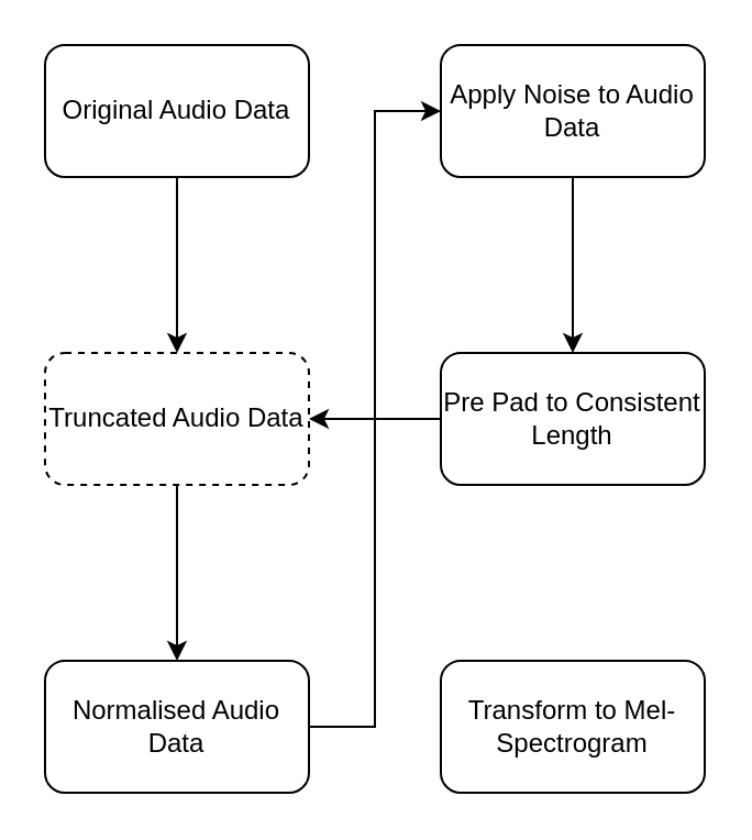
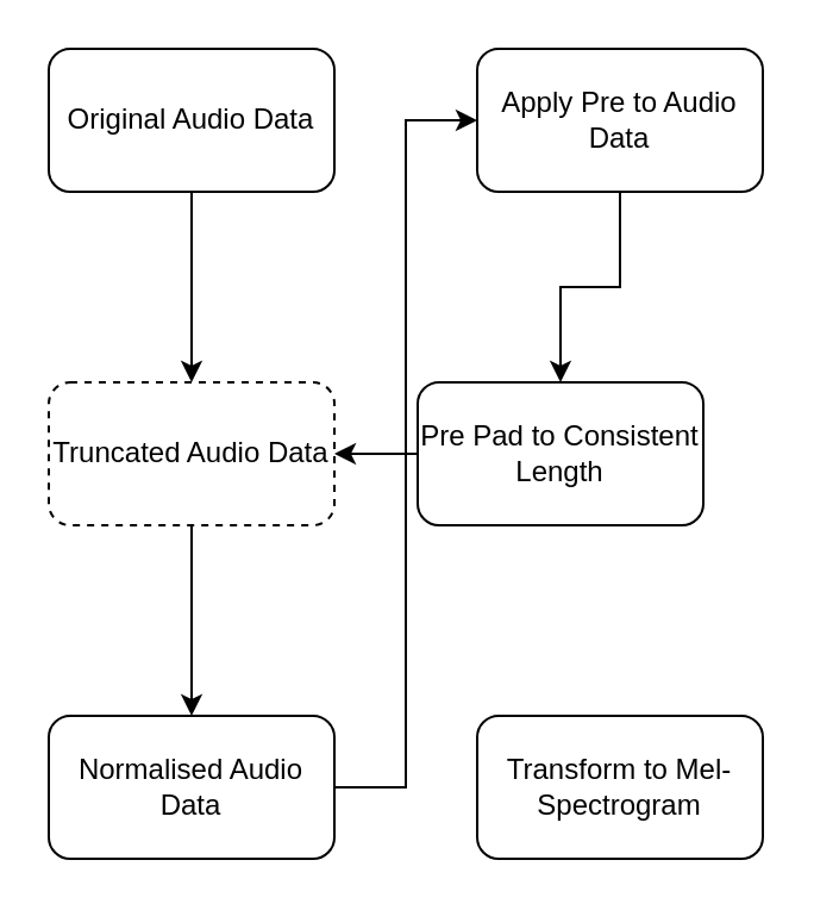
- <mxCell id="9" value="Apply Noise to Audio Data" style="whiteSpace=wrap;html=1;rounded=1;" vertex="1" parent="1"><mxGeometry x="200" y="20" width="120" height="60" as="geometry" /></mxCell>
+ <mxCell id="9" value="Apply Pre to Audio Data" style="whiteSpace=wrap;html=1;rounded=1;" vertex="1" parent="1"><mxGeometry x="200" y="20" width="120" height="60" as="geometry" /></mxCell>
- <mxCell id="11" value="Pre Pad to Consistent Length" style="whiteSpace=wrap;html=1;rounded=1;" vertex="1" parent="1"><mxGeometry x="200" y="160" width="120" height="60" as="geometry" /></mxCell>
+ <mxCell id="11" value="Pre Pad to Consistent Length" style="whiteSpace=wrap;html=1;rounded=1;" vertex="1" parent="1"><mxGeometry x="175" y="160" width="120" height="60" as="geometry" /></mxCell>
